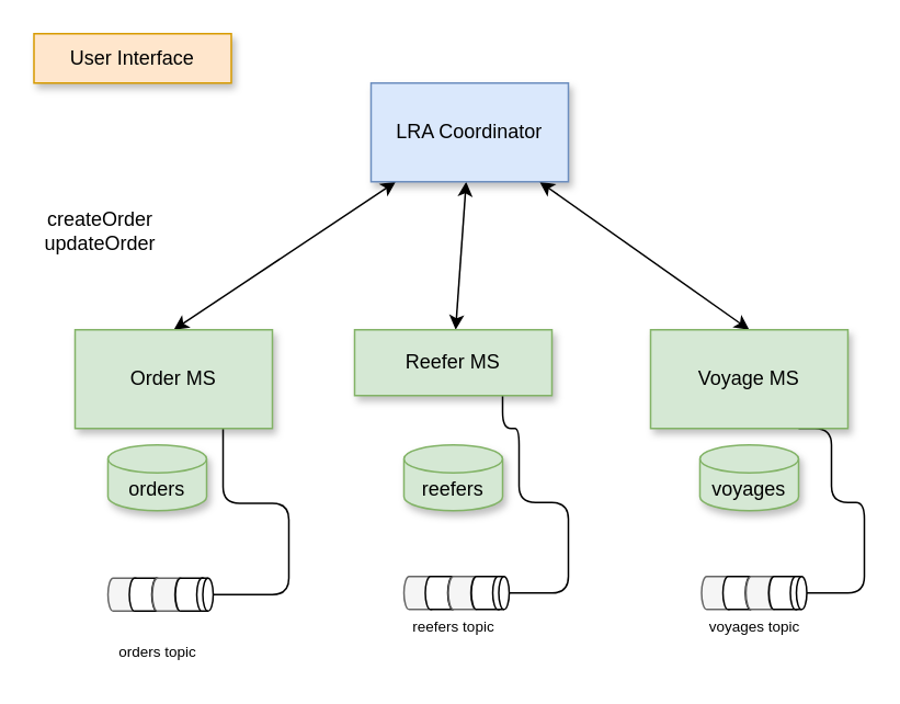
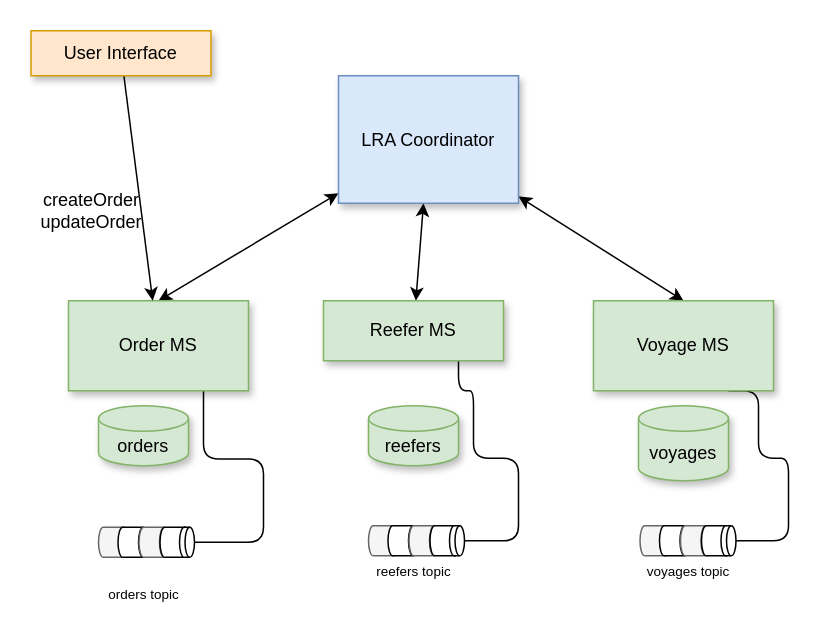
- <mxCell id="5" value="LRA Coordinator" style="rounded=0;whiteSpace=wrap;html=1;shadow=1;fillColor=#dae8fc;strokeColor=#6c8ebf;" parent="1" vertex="1"><mxGeometry x="225" y="50" width="120" height="60" as="geometry" /></mxCell>
+ <mxCell id="5" value="LRA Coordinator" style="rounded=0;whiteSpace=wrap;html=1;shadow=1;fillColor=#dae8fc;strokeColor=#6c8ebf;" parent="1" vertex="1"><mxGeometry x="225" y="50" width="120" height="85" as="geometry" /></mxCell>
+ <mxCell id="12" style="edgeStyle=none;html=1;startArrow=none;startFill=0;" parent="1" source="13" target="7" edge="1"><mxGeometry relative="1" as="geometry" /></mxCell>
- <mxCell id="16" value="voyages" style="shape=cylinder3;whiteSpace=wrap;html=1;boundedLbl=1;backgroundOutline=1;size=8.503;shadow=1;fillColor=#d5e8d4;strokeColor=#82b366;" parent="1" vertex="1"><mxGeometry x="425" y="270" width="60" height="40" as="geometry" /></mxCell>
+ <mxCell id="16" value="voyages" style="shape=cylinder3;whiteSpace=wrap;html=1;boundedLbl=1;backgroundOutline=1;size=8.503;shadow=1;fillColor=#d5e8d4;strokeColor=#82b366;" parent="1" vertex="1"><mxGeometry x="425" y="270" width="60" height="50" as="geometry" /></mxCell>
